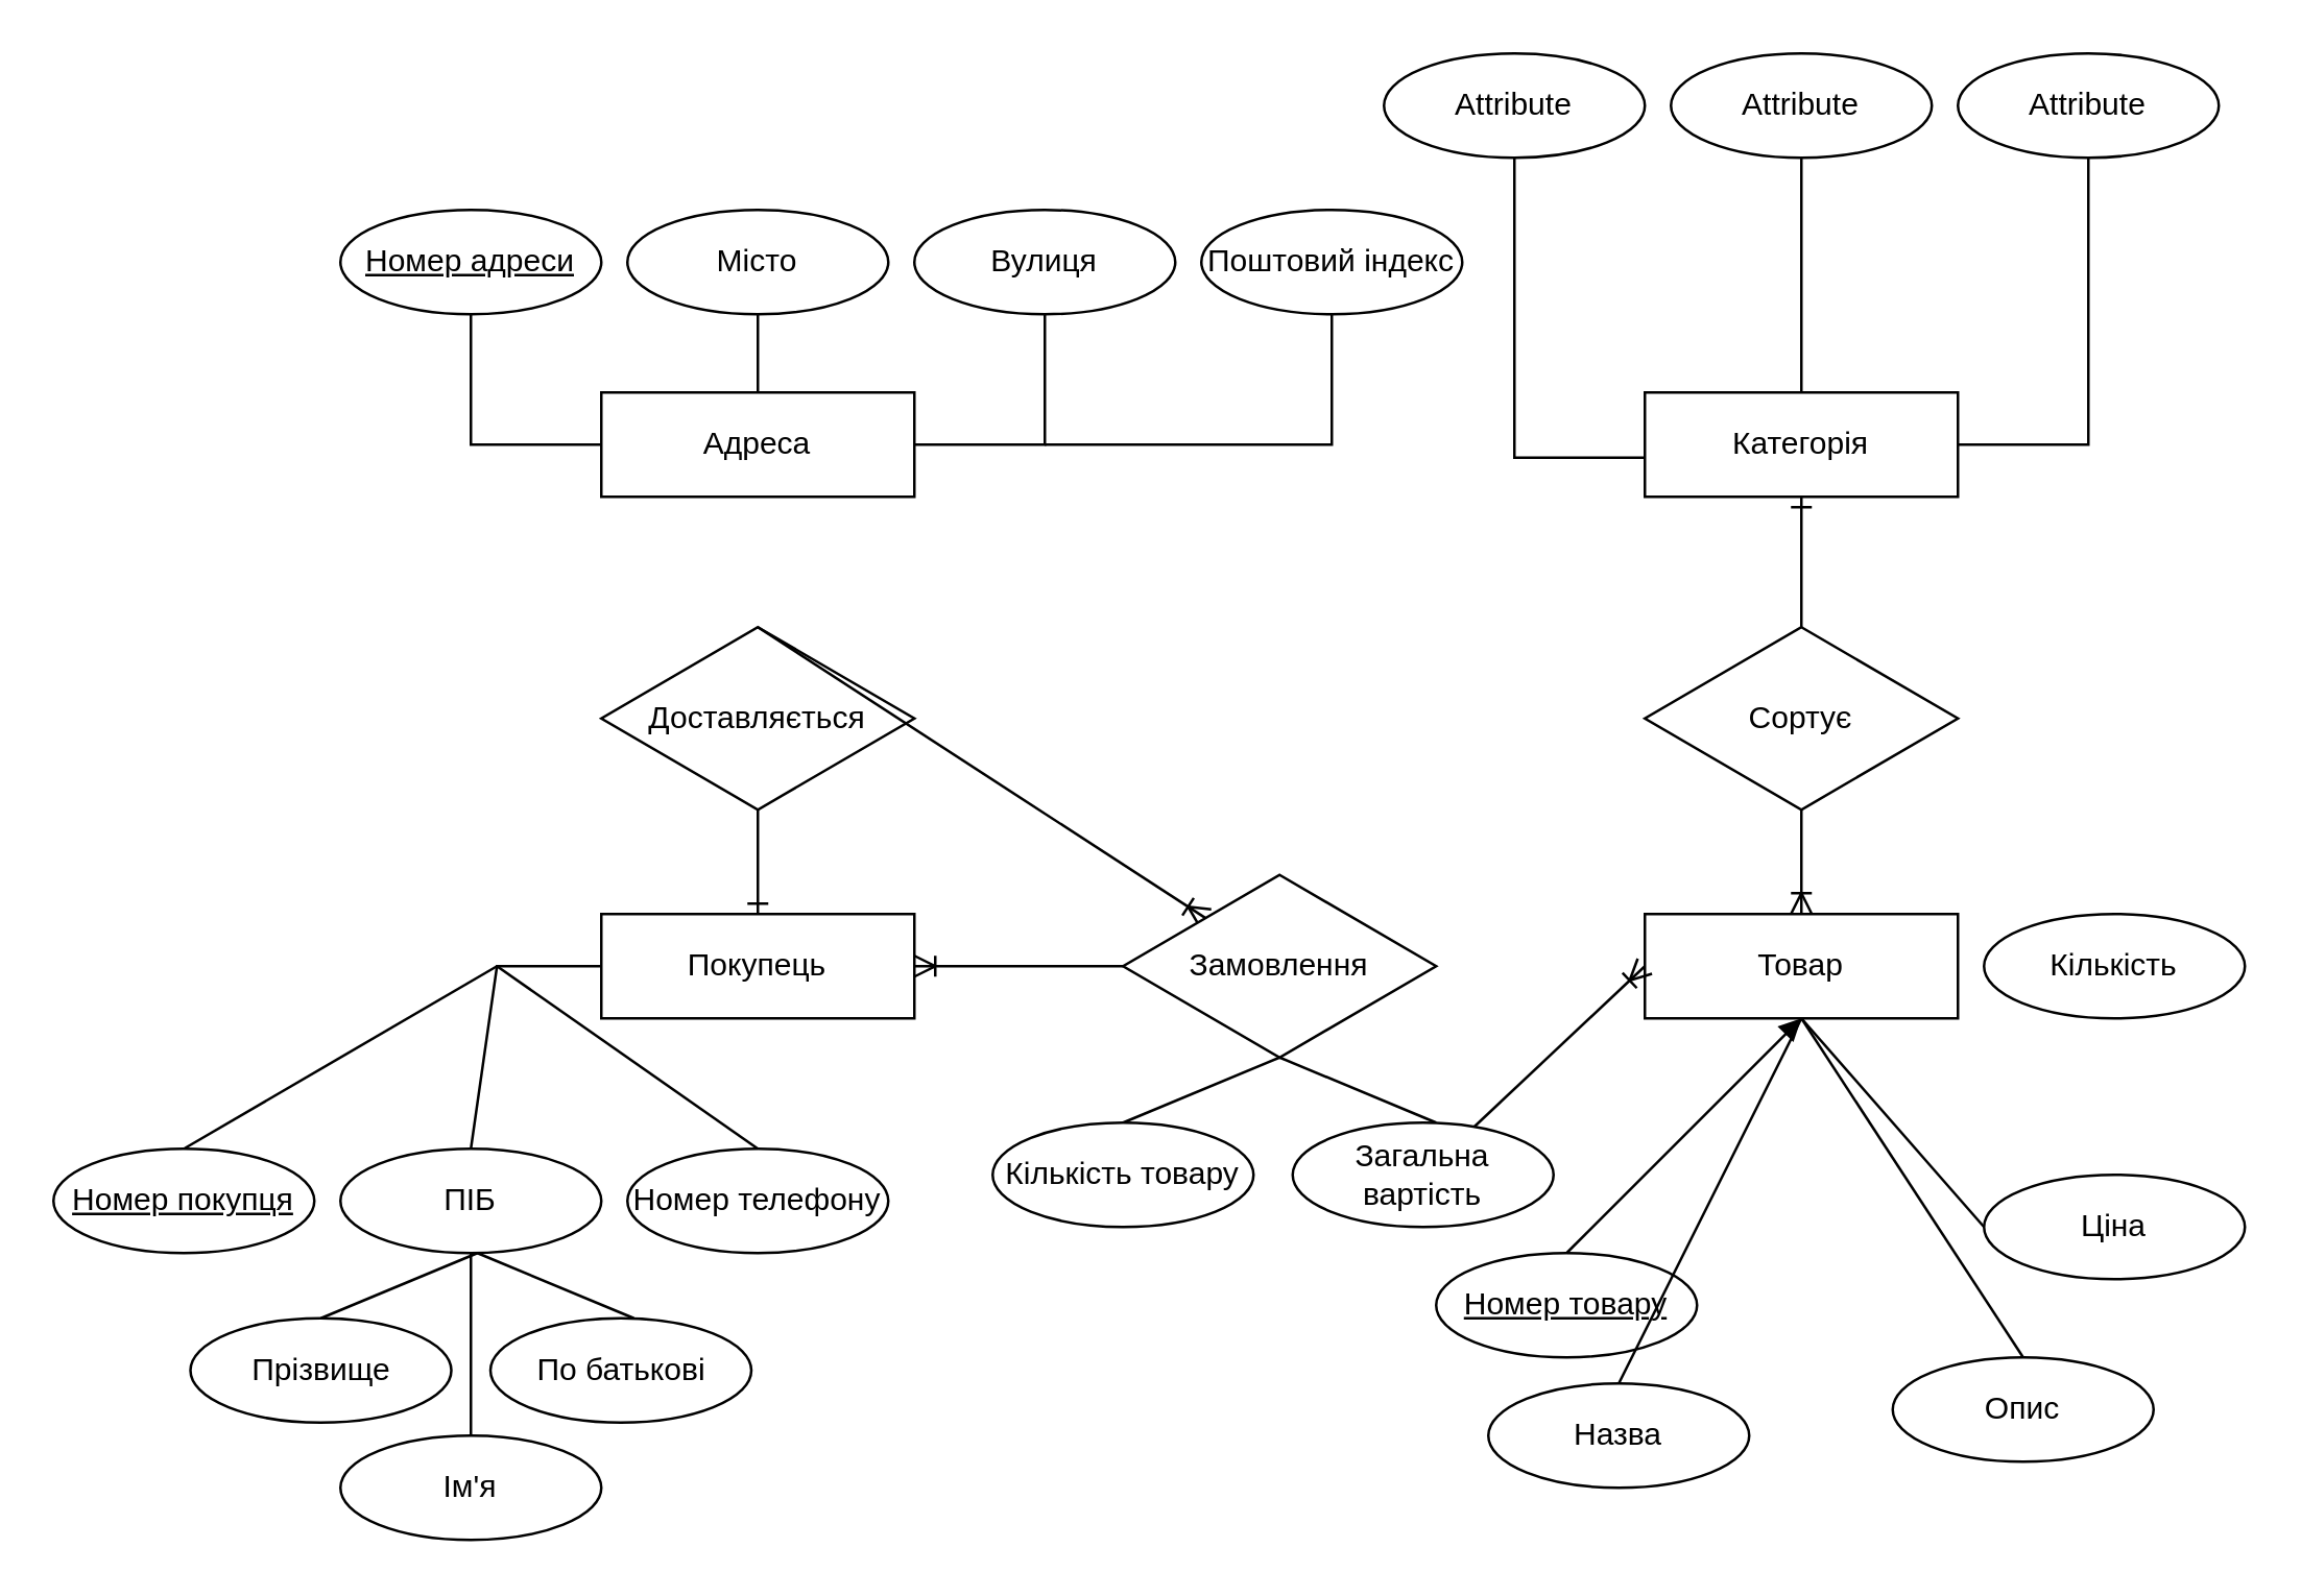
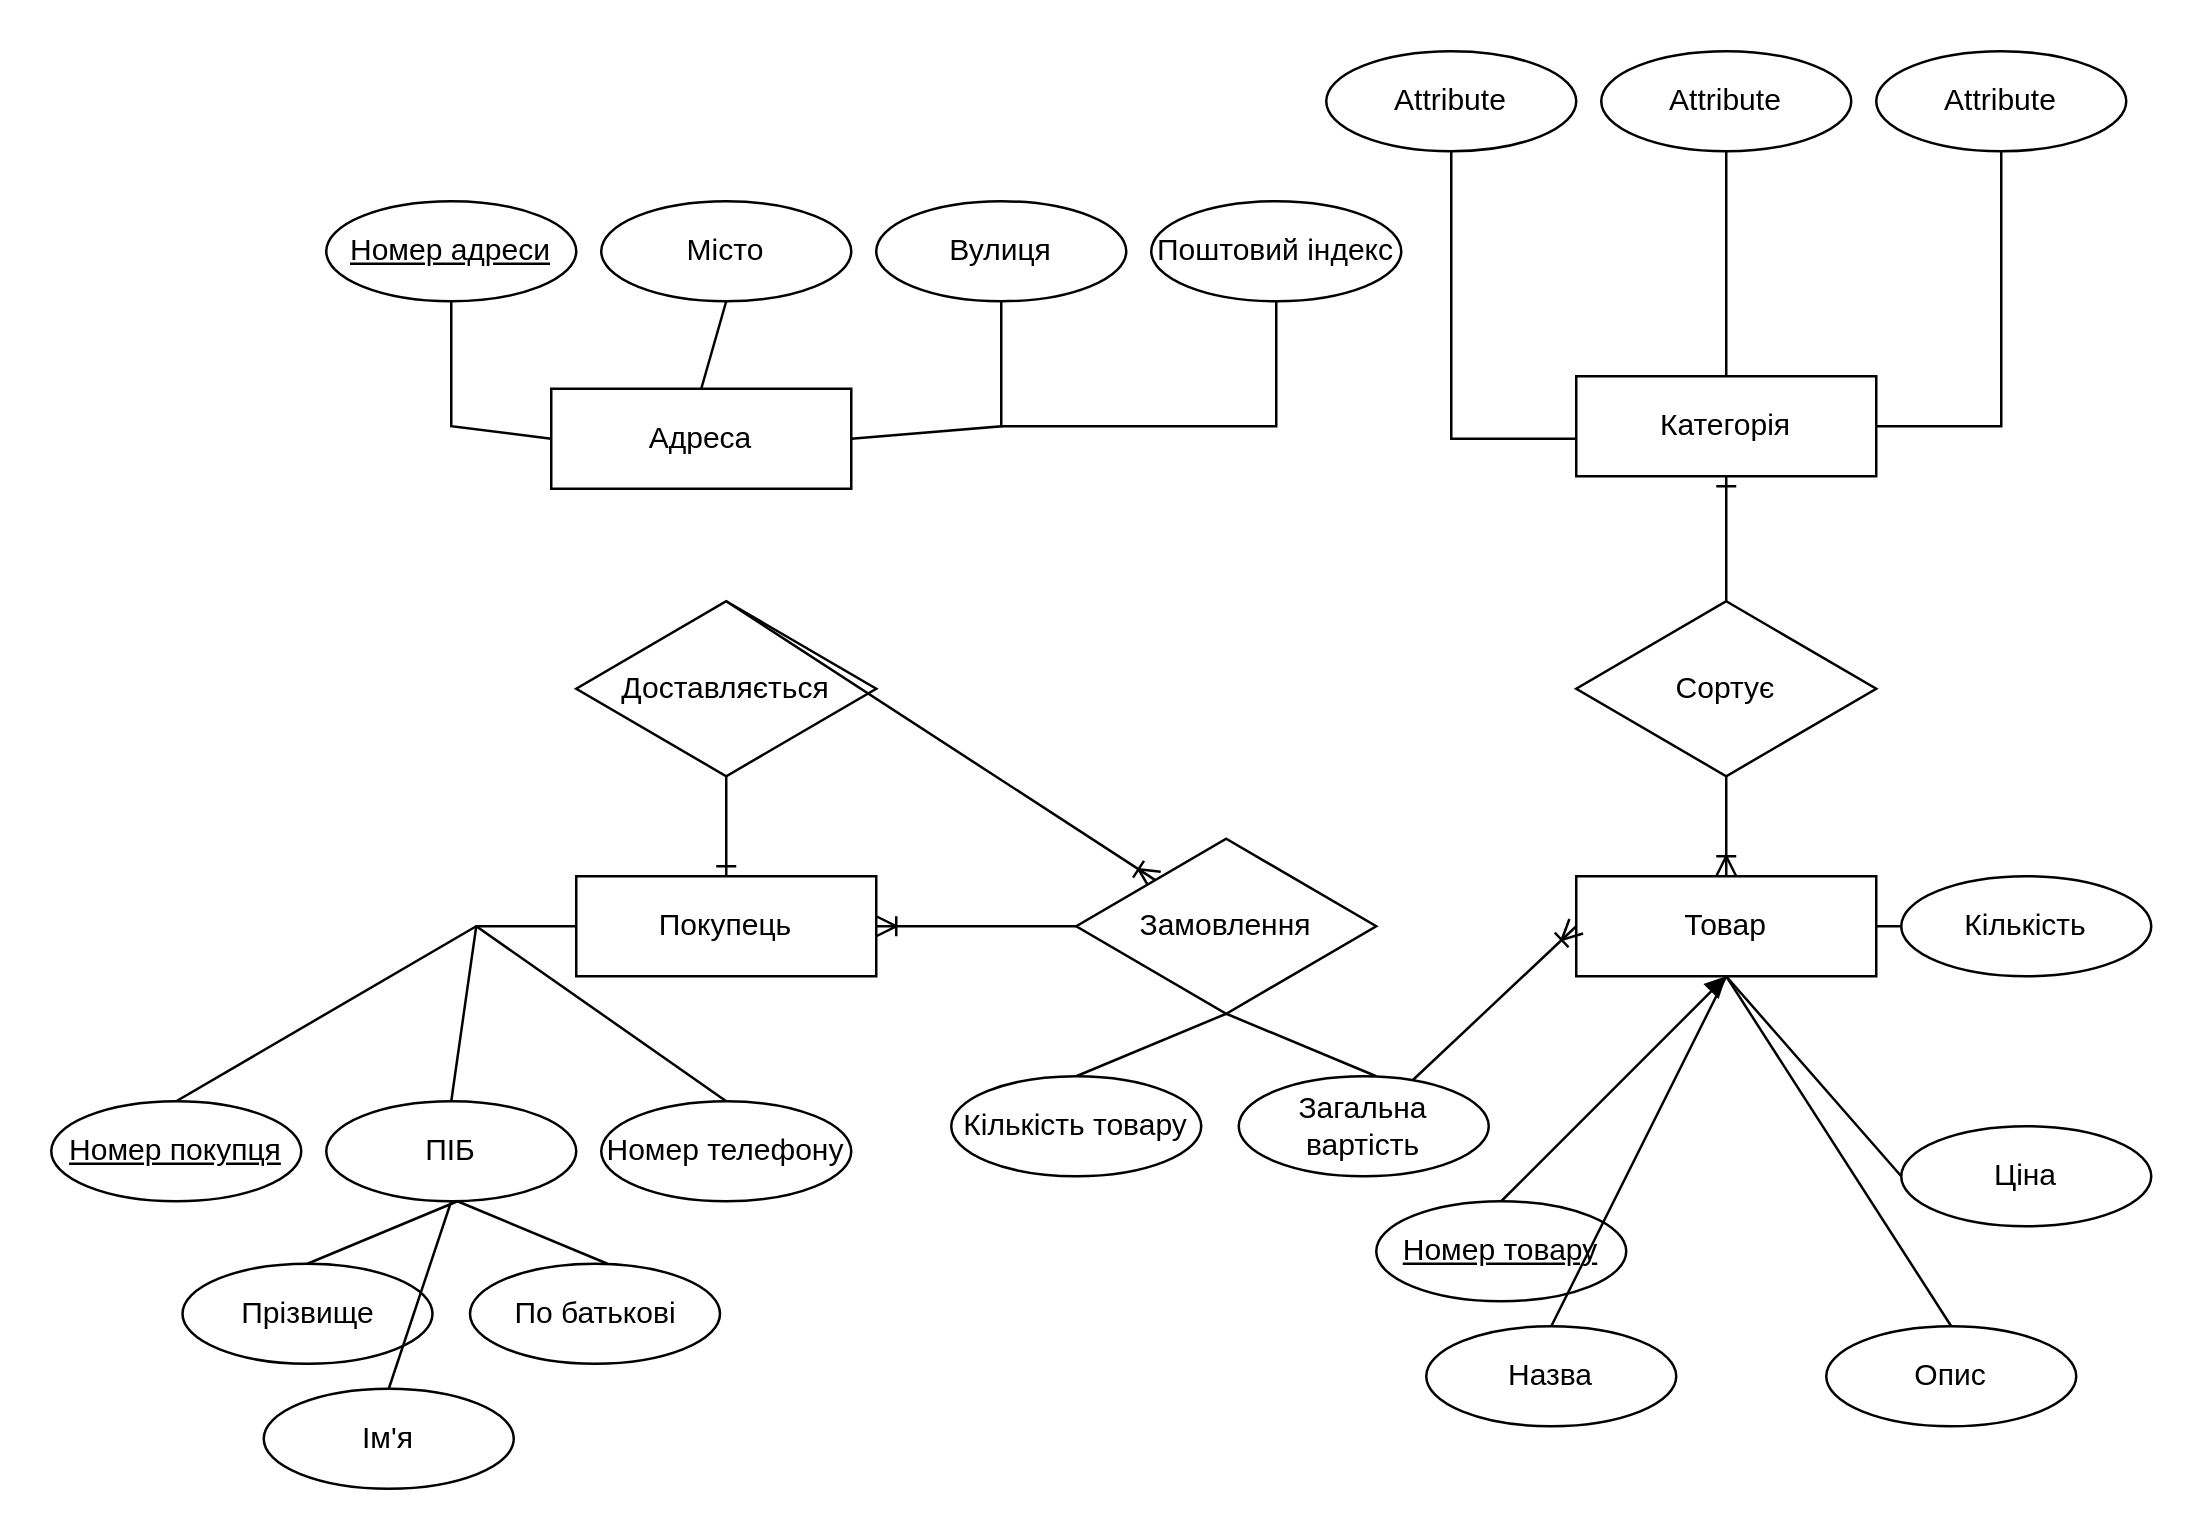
- <mxCell id="5" value="Адреса" style="whiteSpace=wrap;html=1;align=center;" parent="1" vertex="1"><mxGeometry x="230" y="150" width="120" height="40" as="geometry" /></mxCell>
+ <mxCell id="5" value="Адреса" style="whiteSpace=wrap;html=1;align=center;" parent="1" vertex="1"><mxGeometry x="220" y="155" width="120" height="40" as="geometry" /></mxCell>
+ <mxCell id="40" value="" style="endArrow=none;html=1;rounded=0;entryX=0;entryY=0.5;entryDx=0;entryDy=0;exitX=1;exitY=0.5;exitDx=0;exitDy=0;" parent="1" source="3" target="39" edge="1"><mxGeometry width="50" height="50" relative="1" as="geometry"><mxPoint x="720" y="460" as="sourcePoint" /><mxPoint x="770" y="410" as="targetPoint" /></mxGeometry></mxCell>
- <mxCell id="37" value="Опис" style="ellipse;whiteSpace=wrap;html=1;align=center;" parent="1" vertex="1"><mxGeometry x="725" y="520" width="100" height="40" as="geometry" /></mxCell>
+ <mxCell id="37" value="Опис" style="ellipse;whiteSpace=wrap;html=1;align=center;" parent="1" vertex="1"><mxGeometry x="730" y="530" width="100" height="40" as="geometry" /></mxCell>
- <mxCell id="52" value="Ім'я" style="ellipse;whiteSpace=wrap;html=1;align=center;" parent="1" vertex="1"><mxGeometry x="130" y="550" width="100" height="40" as="geometry" /></mxCell>
+ <mxCell id="52" value="Ім'я" style="ellipse;whiteSpace=wrap;html=1;align=center;" parent="1" vertex="1"><mxGeometry x="105" y="555" width="100" height="40" as="geometry" /></mxCell>
